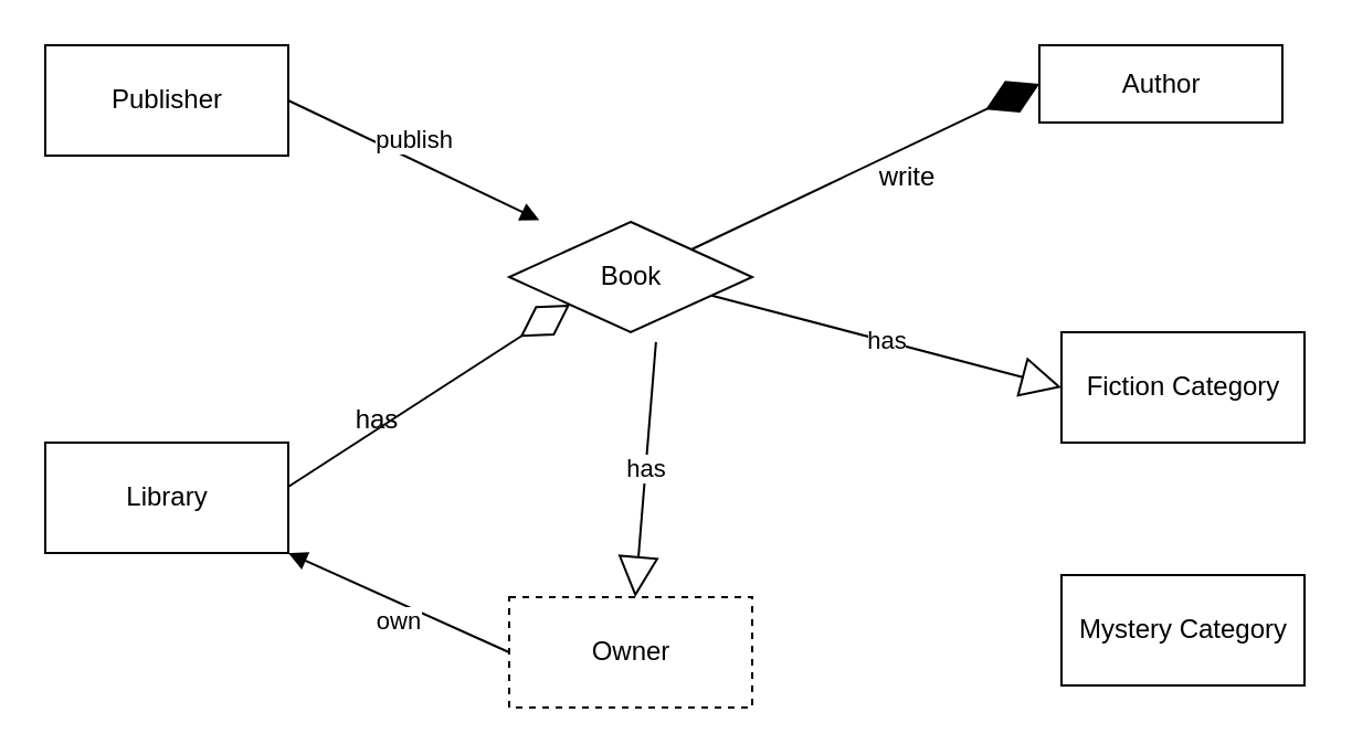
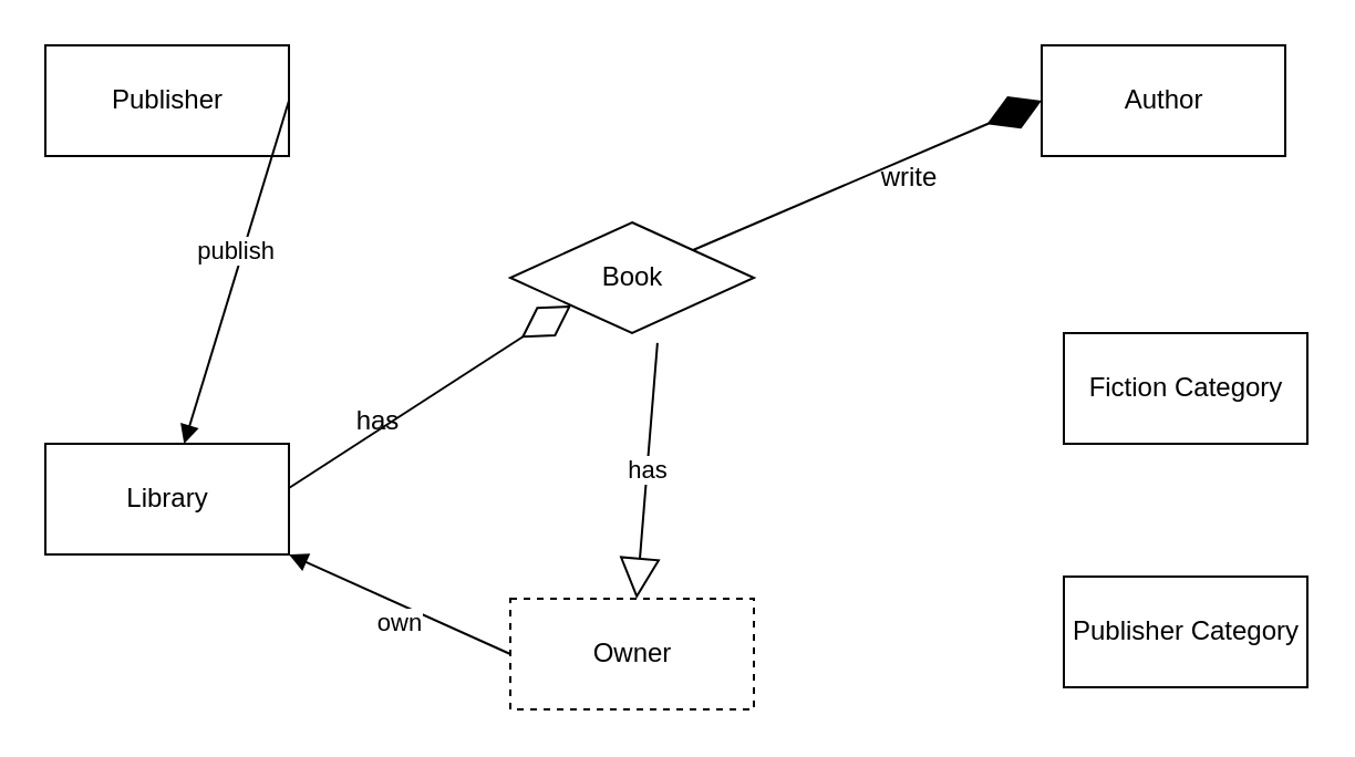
- <mxCell id="4" value="Author" style="html=1;" vertex="1" parent="1"><mxGeometry x="470" y="20" width="110" height="35" as="geometry" /></mxCell>
+ <mxCell id="4" value="Author" style="html=1;" vertex="1" parent="1"><mxGeometry x="470" y="20" width="110" height="50" as="geometry" /></mxCell>
- <mxCell id="9" value="publish" style="html=1;verticalAlign=bottom;endArrow=block;exitX=1;exitY=0.5;exitDx=0;exitDy=0;entryX=0.124;entryY=-0.016;entryDx=0;entryDy=0;entryPerimeter=0;" edge="1" parent="1" source="2" target="3"><mxGeometry width="80" relative="1" as="geometry"><mxPoint x="150" y="60" as="sourcePoint" /><mxPoint x="230" y="60" as="targetPoint" /></mxGeometry></mxCell>
+ <mxCell id="9" value="publish" style="html=1;verticalAlign=bottom;endArrow=block;exitX=1;exitY=0.5;exitDx=0;exitDy=0;" edge="1" parent="1" source="2" target="5"><mxGeometry width="80" relative="1" as="geometry"><mxPoint x="150" y="60" as="sourcePoint" /><mxPoint x="230" y="60" as="targetPoint" /></mxGeometry></mxCell>
- <mxCell id="14" value="has" style="endArrow=block;endSize=16;endFill=0;html=1;entryX=0;entryY=0.5;entryDx=0;entryDy=0;exitX=1;exitY=0.75;exitDx=0;exitDy=0;" edge="1" parent="1" source="3" target="7"><mxGeometry width="160" relative="1" as="geometry"><mxPoint x="300" y="170" as="sourcePoint" /><mxPoint x="460" y="170" as="targetPoint" /></mxGeometry></mxCell>
- <mxCell id="8" value="Mystery Category" style="html=1;" vertex="1" parent="1"><mxGeometry x="480" y="260" width="110" height="50" as="geometry" /></mxCell>
+ <mxCell id="8" value="Publisher Category" style="html=1;" vertex="1" parent="1"><mxGeometry x="480" y="260" width="110" height="50" as="geometry" /></mxCell>
